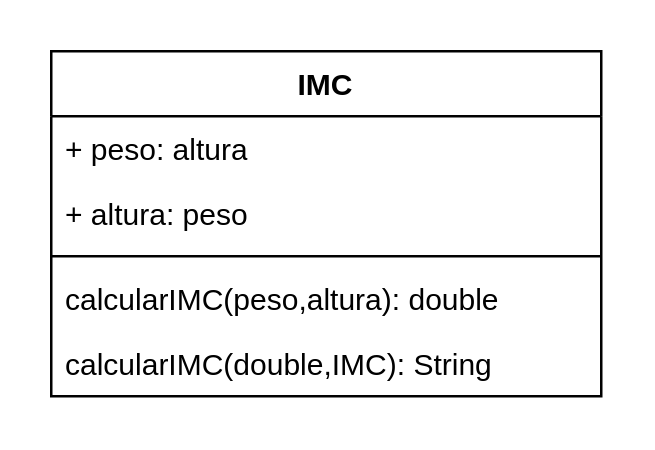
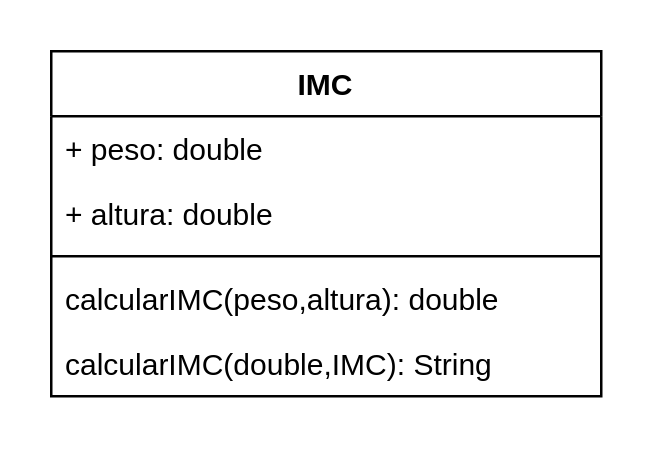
- <mxCell id="3" value="+ peso: altura" style="text;strokeColor=none;fillColor=none;align=left;verticalAlign=top;spacingLeft=4;spacingRight=4;overflow=hidden;rotatable=0;points=[[0,0.5],[1,0.5]];portConstraint=eastwest;whiteSpace=wrap;html=1;" vertex="1" parent="2"><mxGeometry y="26" width="220" height="26" as="geometry" /></mxCell>
+ <mxCell id="3" value="+ peso: double" style="text;strokeColor=none;fillColor=none;align=left;verticalAlign=top;spacingLeft=4;spacingRight=4;overflow=hidden;rotatable=0;points=[[0,0.5],[1,0.5]];portConstraint=eastwest;whiteSpace=wrap;html=1;" vertex="1" parent="2"><mxGeometry y="26" width="220" height="26" as="geometry" /></mxCell>
- <mxCell id="4" value="+ altura: peso" style="text;strokeColor=none;fillColor=none;align=left;verticalAlign=top;spacingLeft=4;spacingRight=4;overflow=hidden;rotatable=0;points=[[0,0.5],[1,0.5]];portConstraint=eastwest;whiteSpace=wrap;html=1;" vertex="1" parent="2"><mxGeometry y="52" width="220" height="26" as="geometry" /></mxCell>
+ <mxCell id="4" value="+ altura: double" style="text;strokeColor=none;fillColor=none;align=left;verticalAlign=top;spacingLeft=4;spacingRight=4;overflow=hidden;rotatable=0;points=[[0,0.5],[1,0.5]];portConstraint=eastwest;whiteSpace=wrap;html=1;" vertex="1" parent="2"><mxGeometry y="52" width="220" height="26" as="geometry" /></mxCell>
